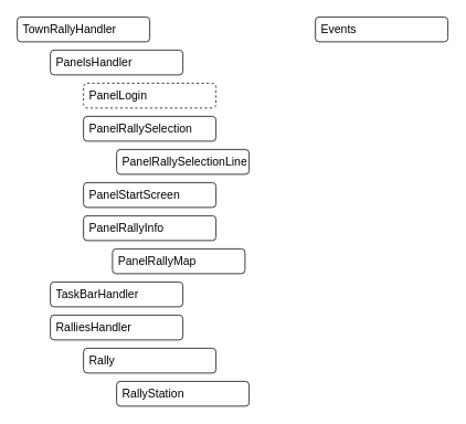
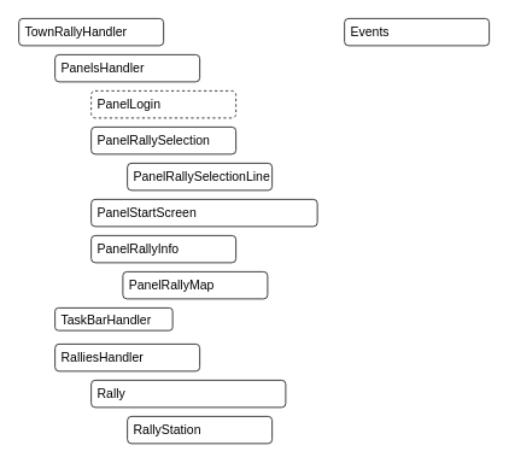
- <mxCell id="9" value="PanelStartScreen" style="rounded=1;whiteSpace=wrap;html=1;align=left;spacingLeft=5;fontSize=14;" vertex="1" parent="1"><mxGeometry x="100" y="220" width="160" height="30" as="geometry" /></mxCell>
+ <mxCell id="9" value="PanelStartScreen" style="rounded=1;whiteSpace=wrap;html=1;align=left;spacingLeft=5;fontSize=14;" vertex="1" parent="1"><mxGeometry x="100" y="220" width="250" height="30" as="geometry" /></mxCell>
- <mxCell id="5" value="TaskBarHandler" style="rounded=1;whiteSpace=wrap;html=1;align=left;spacingLeft=5;fontSize=14;" vertex="1" parent="1"><mxGeometry x="60" y="340" width="160" height="30" as="geometry" /></mxCell>
+ <mxCell id="5" value="TaskBarHandler" style="rounded=1;whiteSpace=wrap;html=1;align=left;spacingLeft=5;fontSize=14;" vertex="1" parent="1"><mxGeometry x="60" y="340" width="130" height="25" as="geometry" /></mxCell>
- <mxCell id="10" value="Rally" style="rounded=1;whiteSpace=wrap;html=1;align=left;spacingLeft=5;fontSize=14;" vertex="1" parent="1"><mxGeometry x="100" y="420" width="160" height="30" as="geometry" /></mxCell>
+ <mxCell id="10" value="Rally" style="rounded=1;whiteSpace=wrap;html=1;align=left;spacingLeft=5;fontSize=14;" vertex="1" parent="1"><mxGeometry x="100" y="420" width="215" height="30" as="geometry" /></mxCell>
